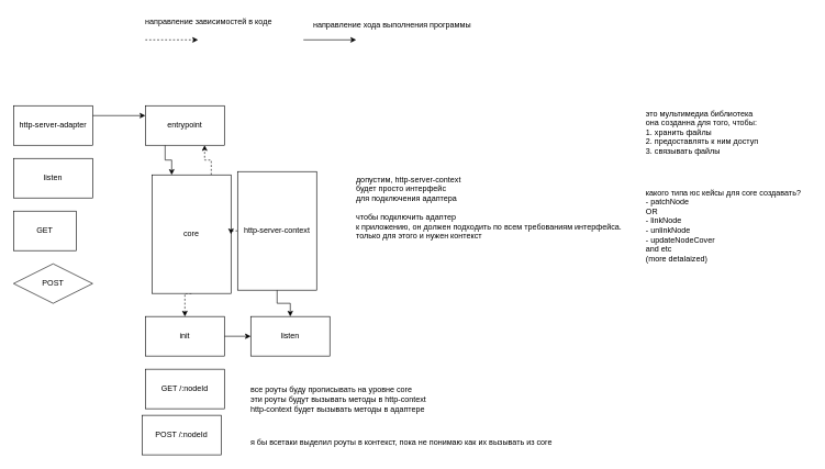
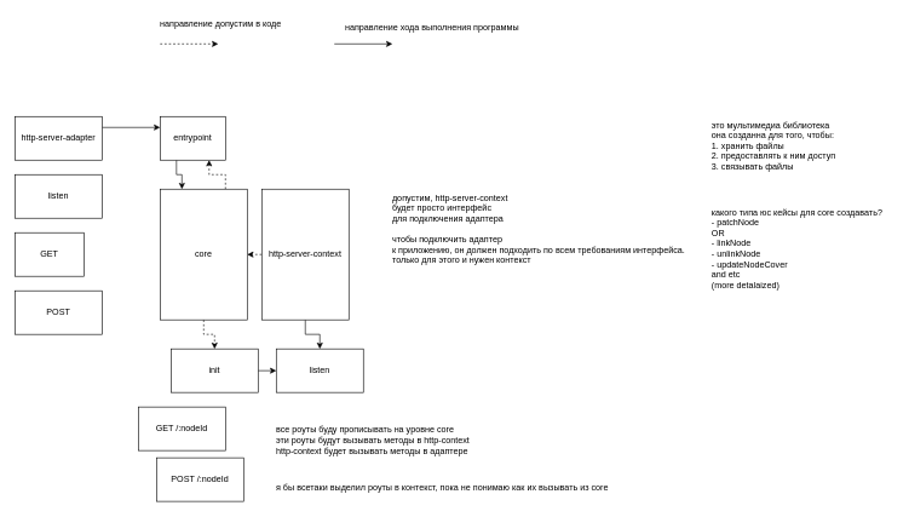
- <mxCell id="10" value="направление зависимостей в коде" style="text;align=left;verticalAlign=top;resizable=0;points=[];autosize=1;strokeColor=none;fillColor=none;horizontal=1;spacing=0;html=1;fontColor=default;" vertex="1" parent="1"><mxGeometry x="220" y="20" width="210" height="20" as="geometry" /></mxCell>
+ <mxCell id="10" value="направление допустим в коде" style="text;align=left;verticalAlign=top;resizable=0;points=[];autosize=1;strokeColor=none;fillColor=none;horizontal=1;spacing=0;html=1;fontColor=default;" vertex="1" parent="1"><mxGeometry x="220" y="20" width="210" height="20" as="geometry" /></mxCell>
- <mxCell id="4" value="entrypoint" style="rounded=0;whiteSpace=wrap;html=1;" vertex="1" parent="1"><mxGeometry x="220" y="160" width="120" height="60" as="geometry" /></mxCell>
+ <mxCell id="4" value="entrypoint" style="rounded=0;whiteSpace=wrap;html=1;" vertex="1" parent="1"><mxGeometry x="220" y="160" width="90" height="60" as="geometry" /></mxCell>
- <mxCell id="7" value="core" style="rounded=0;whiteSpace=wrap;html=1;" vertex="1" parent="1"><mxGeometry x="230" y="265" width="120" height="180" as="geometry" /></mxCell>
+ <mxCell id="7" value="core" style="rounded=0;whiteSpace=wrap;html=1;" vertex="1" parent="1"><mxGeometry x="220" y="260" width="120" height="180" as="geometry" /></mxCell>
- <mxCell id="16" value="POST" style="rhombus;whiteSpace=wrap;html=1;" vertex="1" parent="1"><mxGeometry x="20" y="400" width="120" height="60" as="geometry" /></mxCell>
+ <mxCell id="16" value="POST" style="rounded=0;whiteSpace=wrap;html=1;" vertex="1" parent="1"><mxGeometry x="20" y="400" width="120" height="60" as="geometry" /></mxCell>
- <mxCell id="18" value="init" style="rounded=0;whiteSpace=wrap;html=1;" vertex="1" parent="1"><mxGeometry x="220" y="480" width="120" height="60" as="geometry" /></mxCell>
+ <mxCell id="18" value="init" style="rounded=0;whiteSpace=wrap;html=1;" vertex="1" parent="1"><mxGeometry x="235" y="480" width="120" height="60" as="geometry" /></mxCell>
- <mxCell id="24" value="GET /:nodeId" style="rounded=0;whiteSpace=wrap;html=1;" vertex="1" parent="1"><mxGeometry x="220" y="560" width="120" height="60" as="geometry" /></mxCell>
+ <mxCell id="24" value="GET /:nodeId" style="rounded=0;whiteSpace=wrap;html=1;" vertex="1" parent="1"><mxGeometry x="190" y="560" width="120" height="60" as="geometry" /></mxCell>
